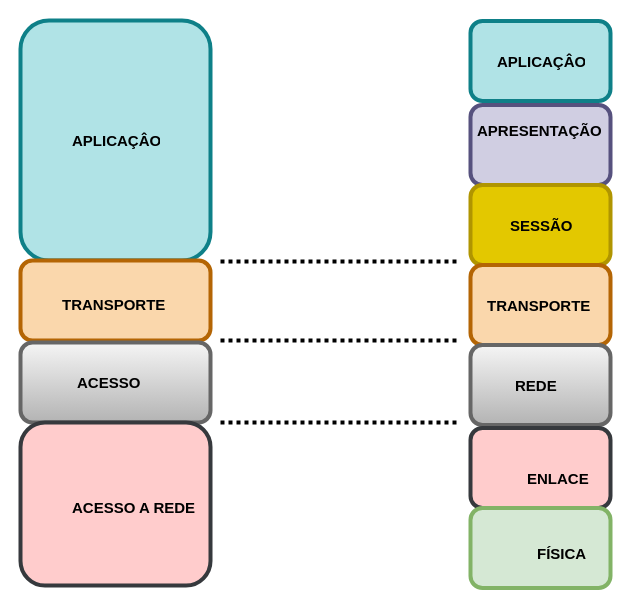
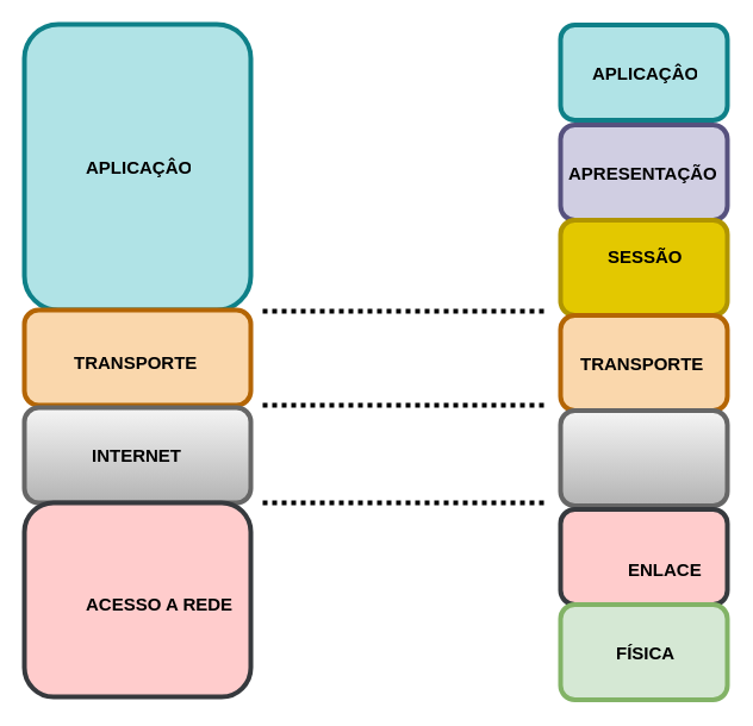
- <mxCell id="5" value="&lt;b&gt;&lt;font style=&quot;font-size: 15px;&quot; face=&quot;Helvetica&quot;&gt;APRESENTAÇÃO&lt;/font&gt;&lt;/b&gt;" style="text;html=1;whiteSpace=wrap;overflow=hidden;rounded=0;" vertex="1" parent="1"><mxGeometry x="475" y="114.5" width="130" height="30" as="geometry" /></mxCell>
+ <mxCell id="5" value="&lt;b&gt;&lt;font style=&quot;font-size: 15px;&quot; face=&quot;Helvetica&quot;&gt;APRESENTAÇÃO&lt;/font&gt;&lt;/b&gt;" style="text;html=1;whiteSpace=wrap;overflow=hidden;rounded=0;" vertex="1" parent="1"><mxGeometry x="475" y="129.5" width="130" height="30" as="geometry" /></mxCell>
- <mxCell id="7" value="&lt;b&gt;&lt;font style=&quot;font-size: 15px;&quot; face=&quot;Helvetica&quot;&gt;SESSÃO&lt;/font&gt;&lt;/b&gt;" style="text;html=1;whiteSpace=wrap;overflow=hidden;rounded=0;" vertex="1" parent="1"><mxGeometry x="507.5" y="209.5" width="65" height="30" as="geometry" /></mxCell>
+ <mxCell id="7" value="&lt;b&gt;&lt;font style=&quot;font-size: 15px;&quot; face=&quot;Helvetica&quot;&gt;SESSÃO&lt;/font&gt;&lt;/b&gt;" style="text;html=1;whiteSpace=wrap;overflow=hidden;rounded=0;" vertex="1" parent="1"><mxGeometry x="507.5" y="199.5" width="65" height="30" as="geometry" /></mxCell>
- <mxCell id="23" value="&lt;b&gt;&lt;font style=&quot;font-size: 15px;&quot; face=&quot;Helvetica&quot;&gt;ACESSO&lt;/font&gt;&lt;/b&gt;" style="text;html=1;whiteSpace=wrap;overflow=hidden;rounded=0;" vertex="1" parent="1"><mxGeometry x="75" y="367" width="80" height="30" as="geometry" /></mxCell>
+ <mxCell id="23" value="&lt;b&gt;&lt;font style=&quot;font-size: 15px;&quot; face=&quot;Helvetica&quot;&gt;INTERNET&lt;/font&gt;&lt;/b&gt;" style="text;html=1;whiteSpace=wrap;overflow=hidden;rounded=0;" vertex="1" parent="1"><mxGeometry x="75" y="367" width="80" height="30" as="geometry" /></mxCell>
- <mxCell id="11" value="&lt;b&gt;&lt;font style=&quot;font-size: 15px;&quot; face=&quot;Helvetica&quot;&gt;REDE&lt;/font&gt;&lt;/b&gt;" style="text;html=1;whiteSpace=wrap;overflow=hidden;rounded=0;" vertex="1" parent="1"><mxGeometry x="512.5" y="369.5" width="55" height="30" as="geometry" /></mxCell>
- <mxCell id="15" value="&lt;b&gt;&lt;font style=&quot;font-size: 15px;&quot; face=&quot;Helvetica&quot;&gt;FÍSICA&lt;/font&gt;&lt;/b&gt;" style="text;html=1;whiteSpace=wrap;overflow=hidden;rounded=0;" vertex="1" parent="1"><mxGeometry x="535" y="537.5" width="60" height="30" as="geometry" /></mxCell>
+ <mxCell id="15" value="&lt;b&gt;&lt;font style=&quot;font-size: 15px;&quot; face=&quot;Helvetica&quot;&gt;FÍSICA&lt;/font&gt;&lt;/b&gt;" style="text;html=1;whiteSpace=wrap;overflow=hidden;rounded=0;" vertex="1" parent="1"><mxGeometry x="515" y="532.5" width="60" height="30" as="geometry" /></mxCell>
